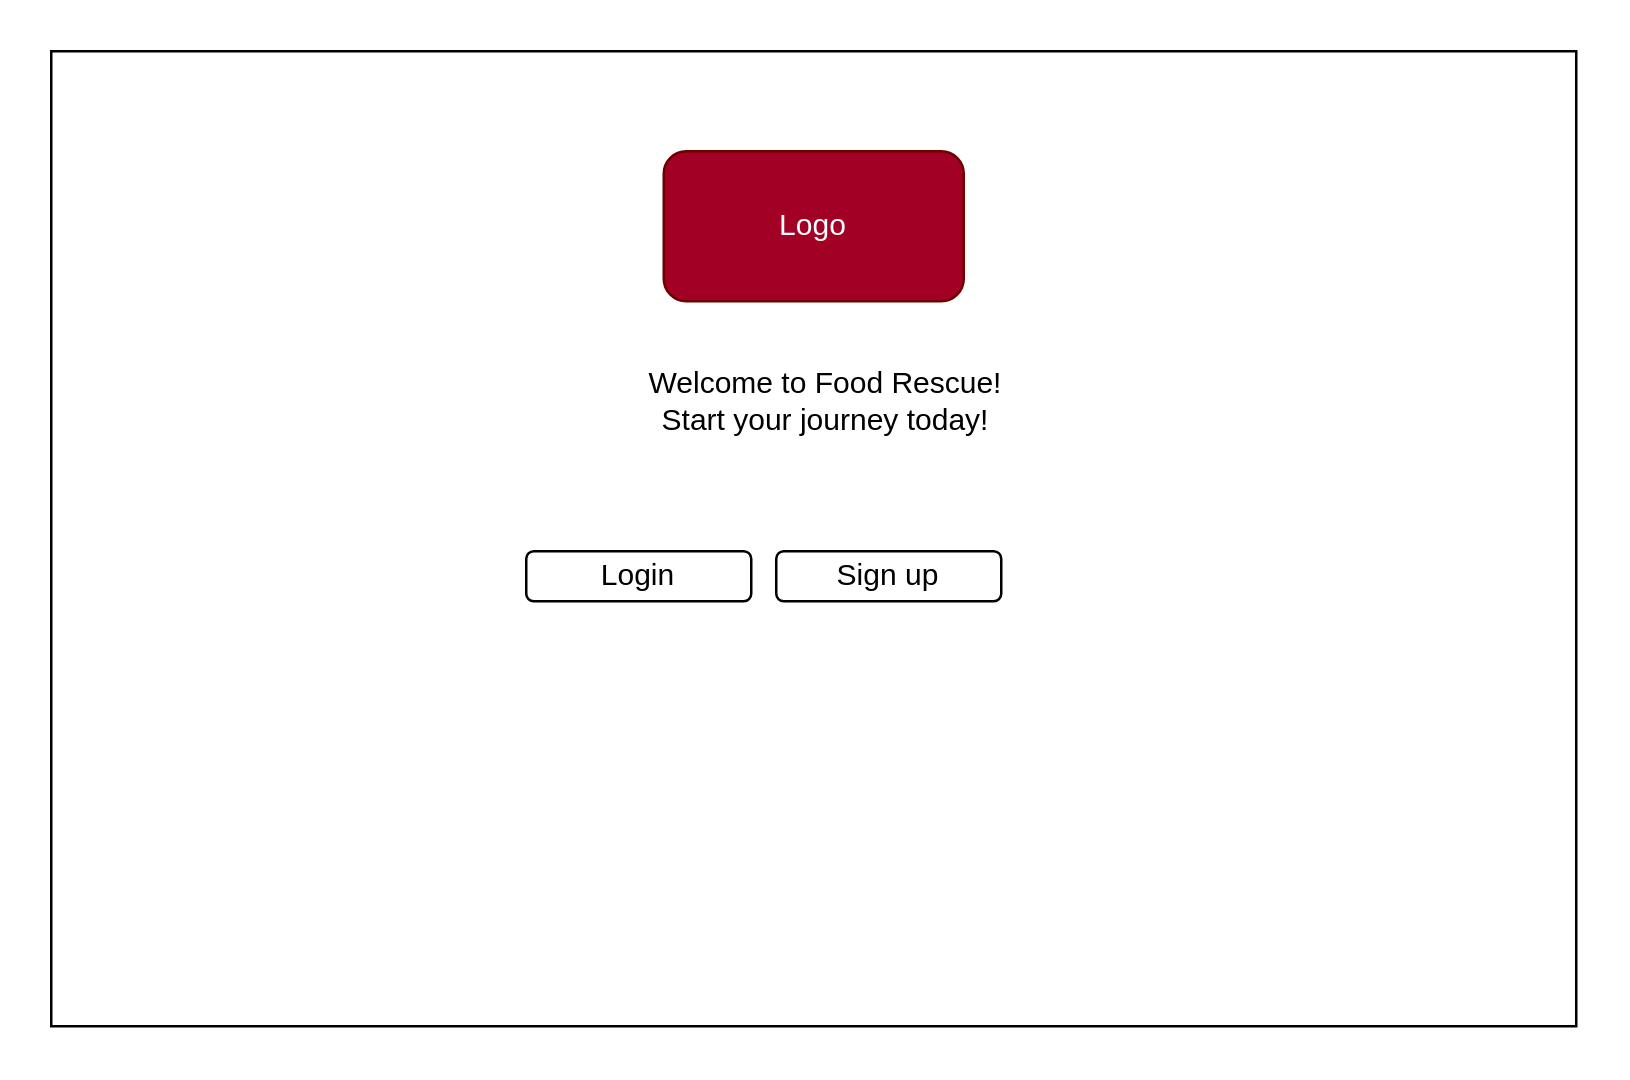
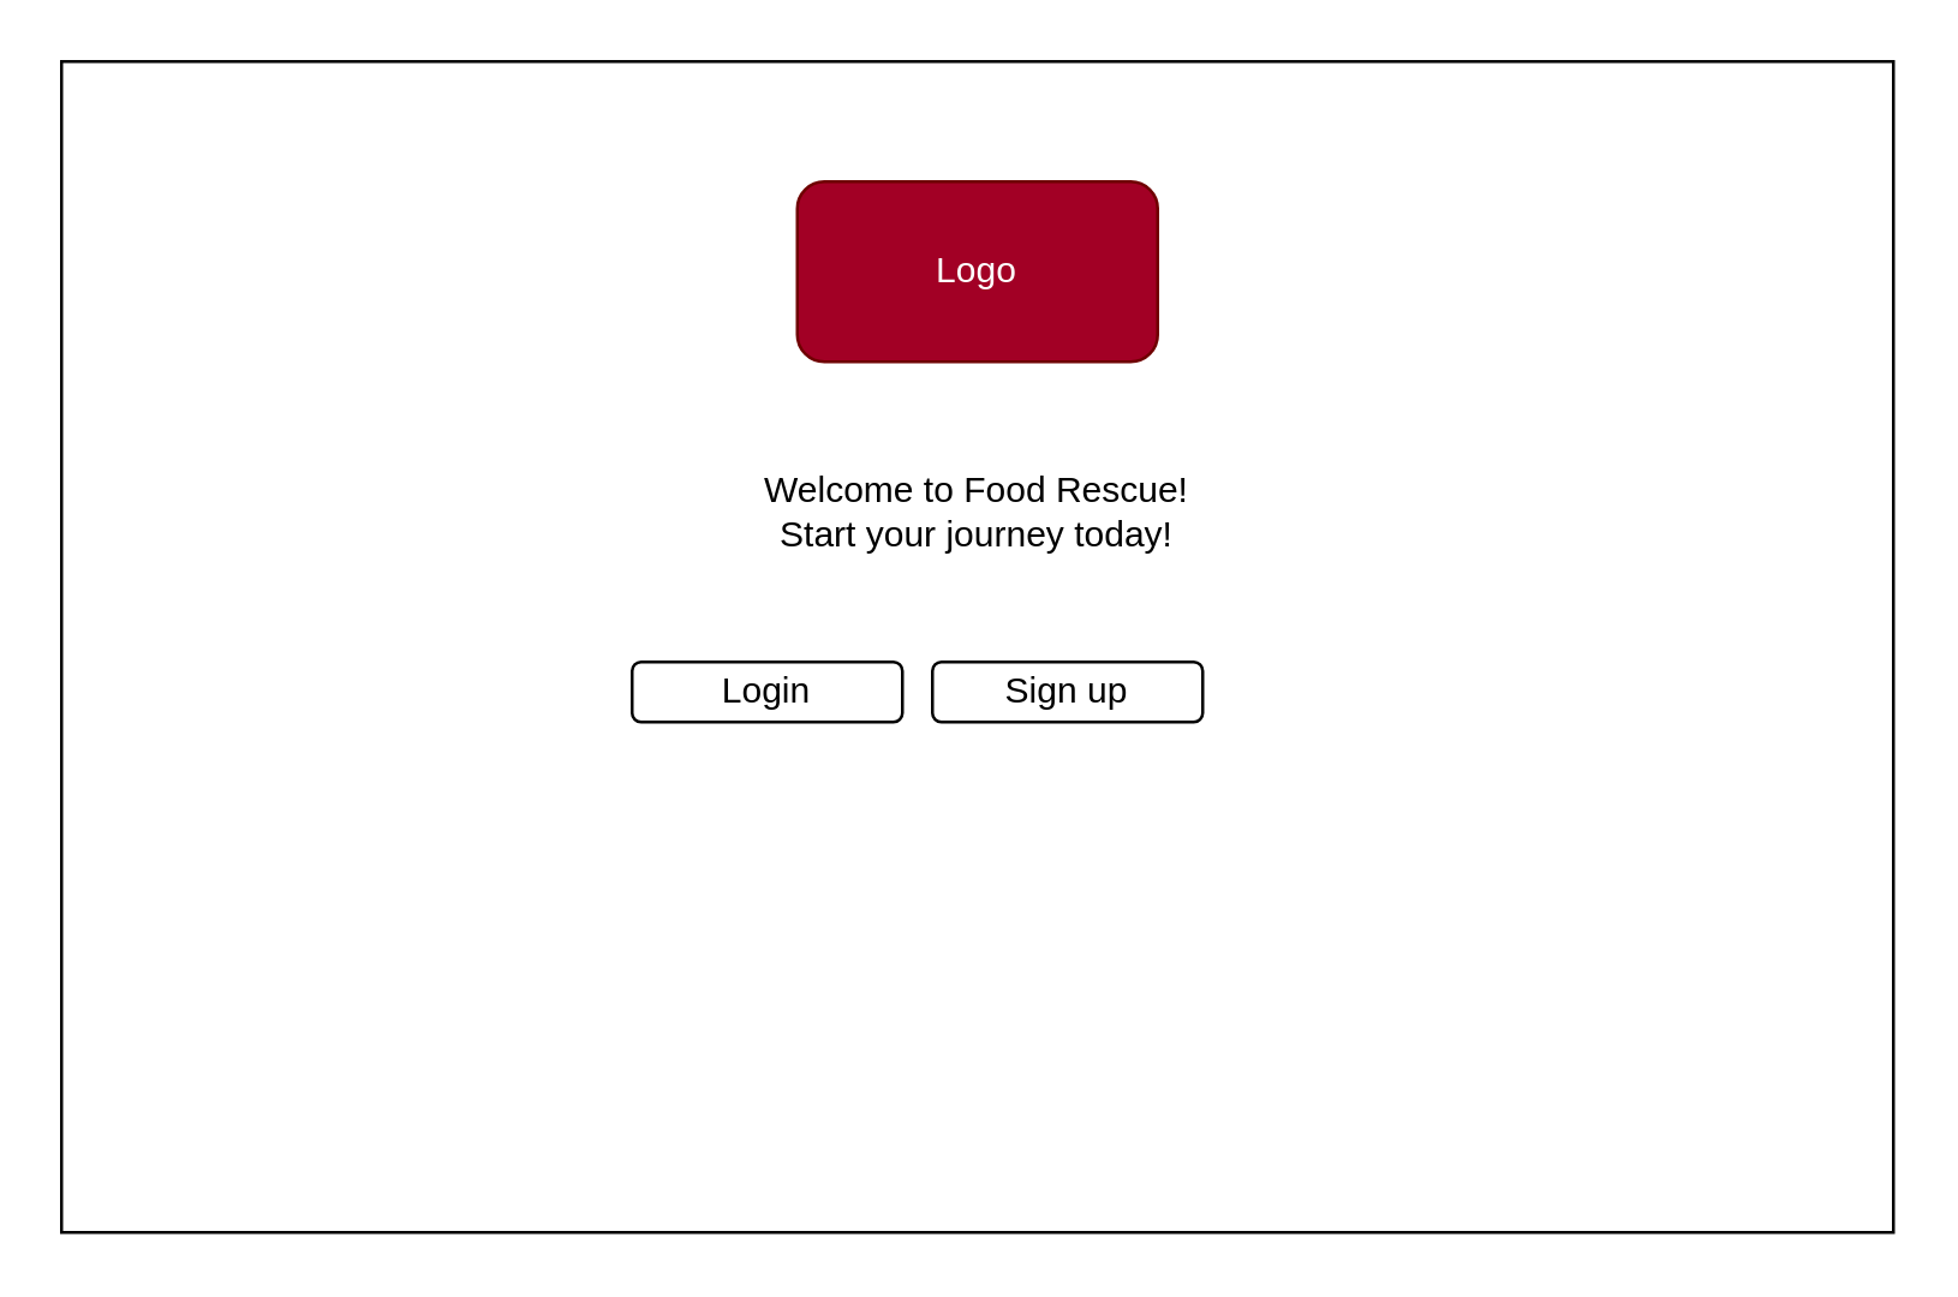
- <mxCell id="4" value="&lt;font&gt;Welcome to Food Rescue!&lt;br&gt;Start your journey today!&lt;/font&gt;" style="rounded=0;whiteSpace=wrap;html=1;fontColor=#000000;strokeColor=none;" vertex="1" parent="1"><mxGeometry x="170" y="130" width="320" height="60" as="geometry" /></mxCell>
+ <mxCell id="4" value="&lt;font&gt;Welcome to Food Rescue!&lt;br&gt;Start your journey today!&lt;/font&gt;" style="rounded=0;whiteSpace=wrap;html=1;fontColor=#000000;strokeColor=none;" vertex="1" parent="1"><mxGeometry x="165" y="140" width="320" height="60" as="geometry" /></mxCell>
